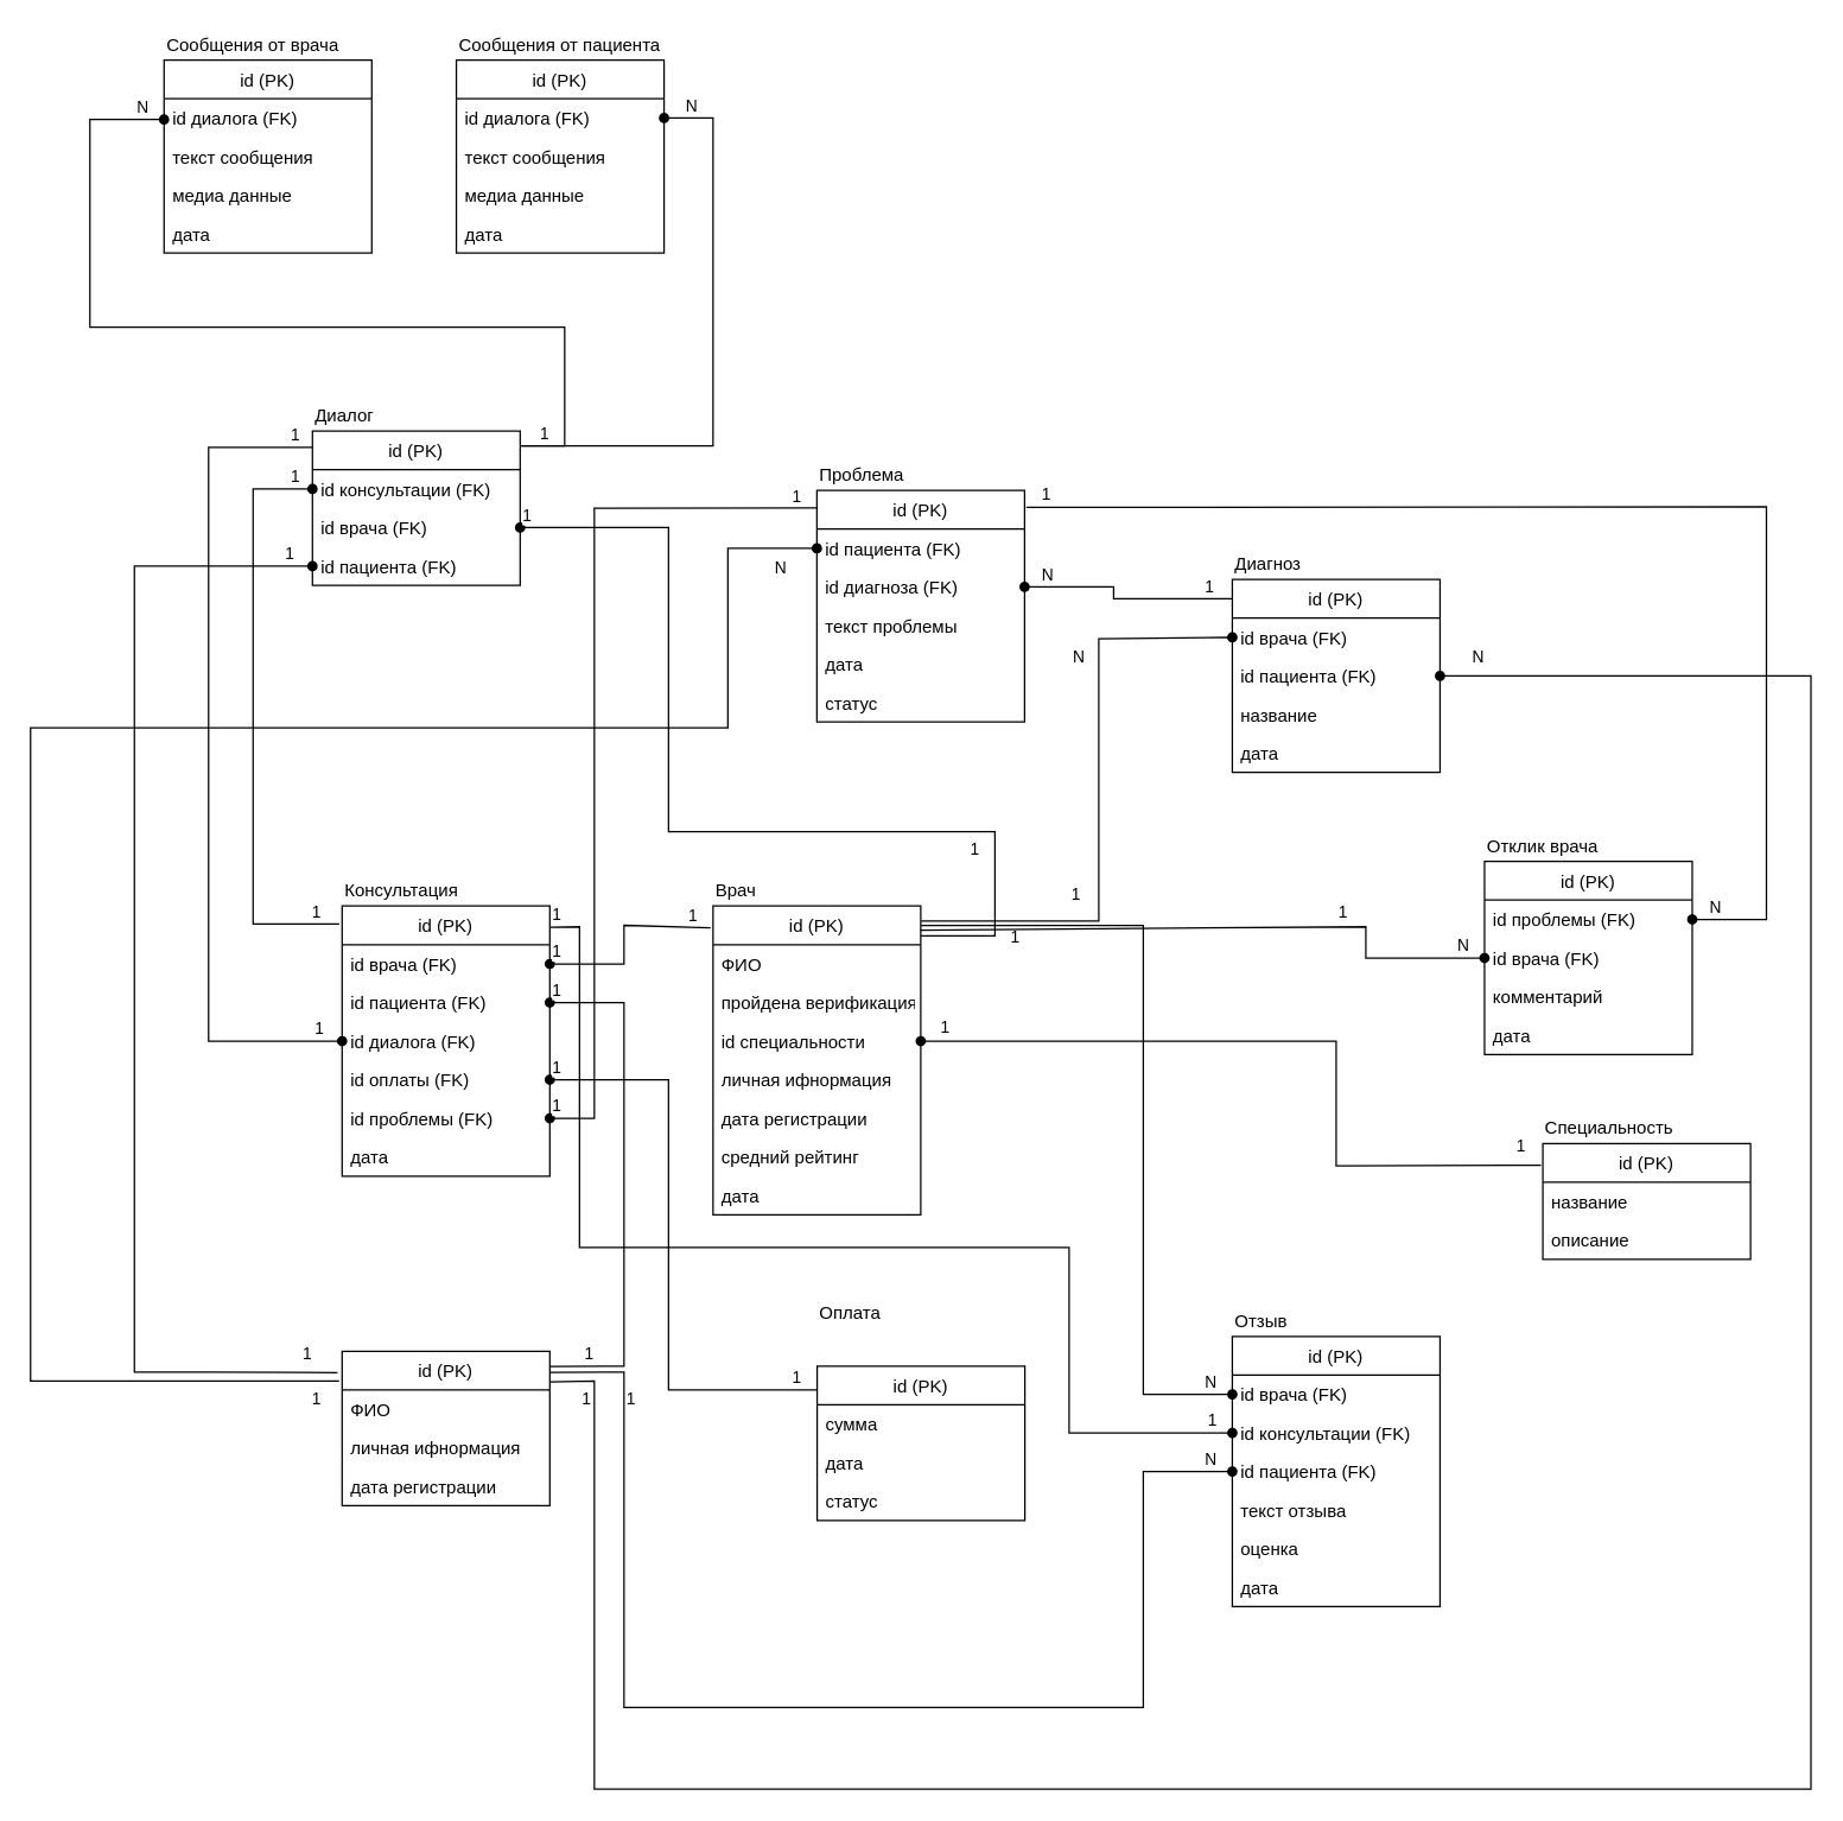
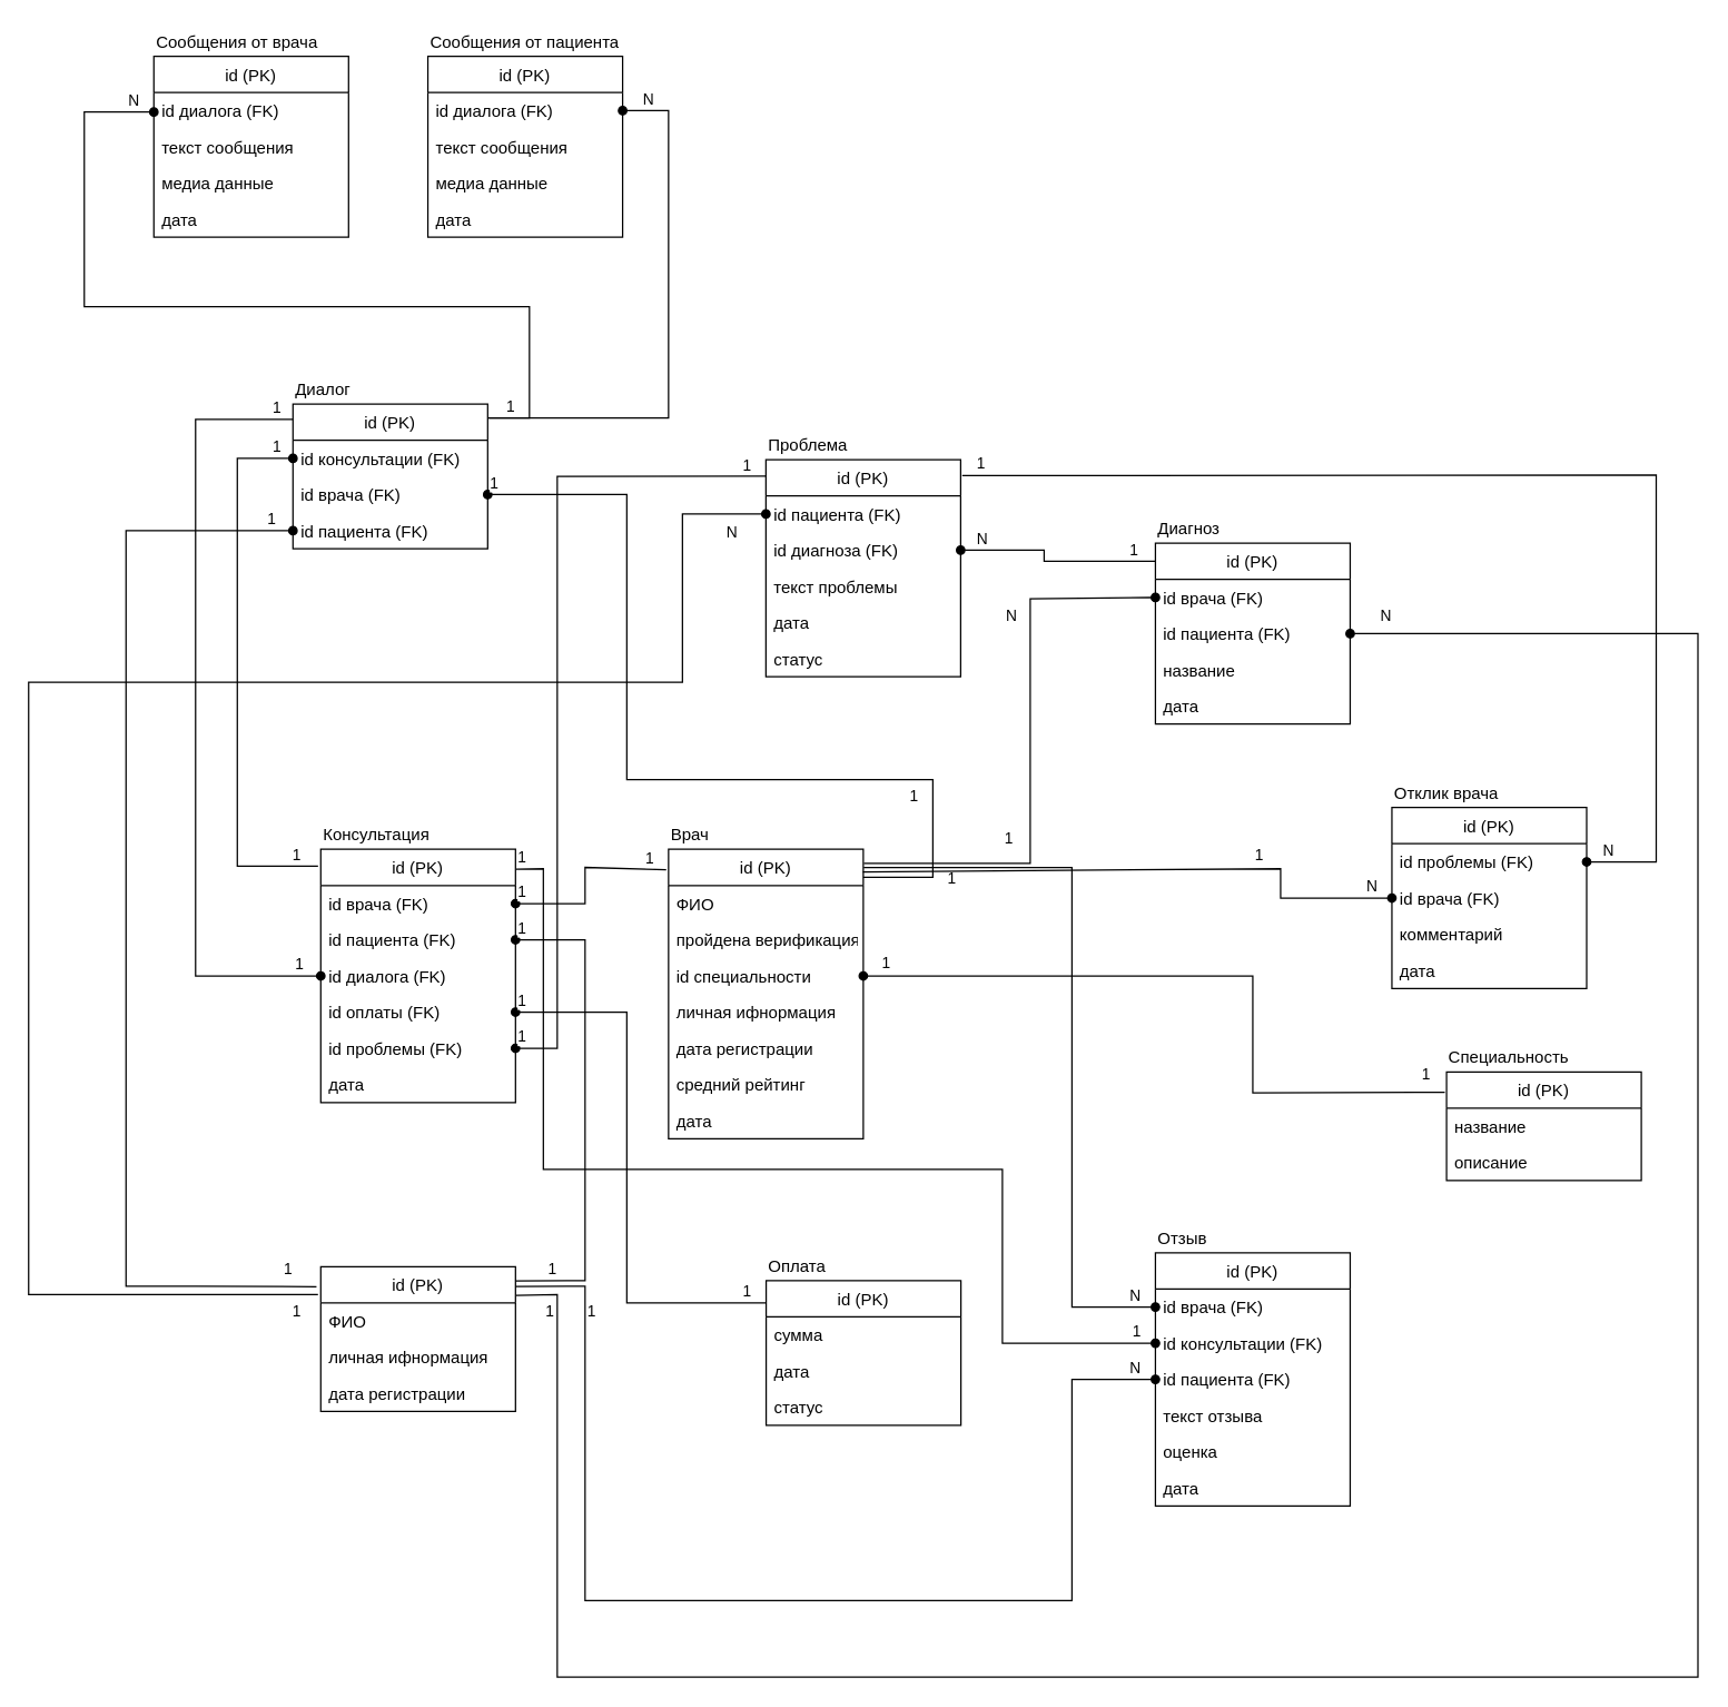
- <mxCell id="34" value="Оплата" style="text;html=1;strokeColor=none;fillColor=none;align=left;verticalAlign=middle;whiteSpace=wrap;rounded=0;" vertex="1" parent="1"><mxGeometry x="550.18" y="875" width="140" height="20" as="geometry" /></mxCell>
+ <mxCell id="34" value="Оплата" style="text;html=1;strokeColor=none;fillColor=none;align=left;verticalAlign=middle;whiteSpace=wrap;rounded=0;" vertex="1" parent="1"><mxGeometry x="550.18" y="900" width="140" height="20" as="geometry" /></mxCell>
